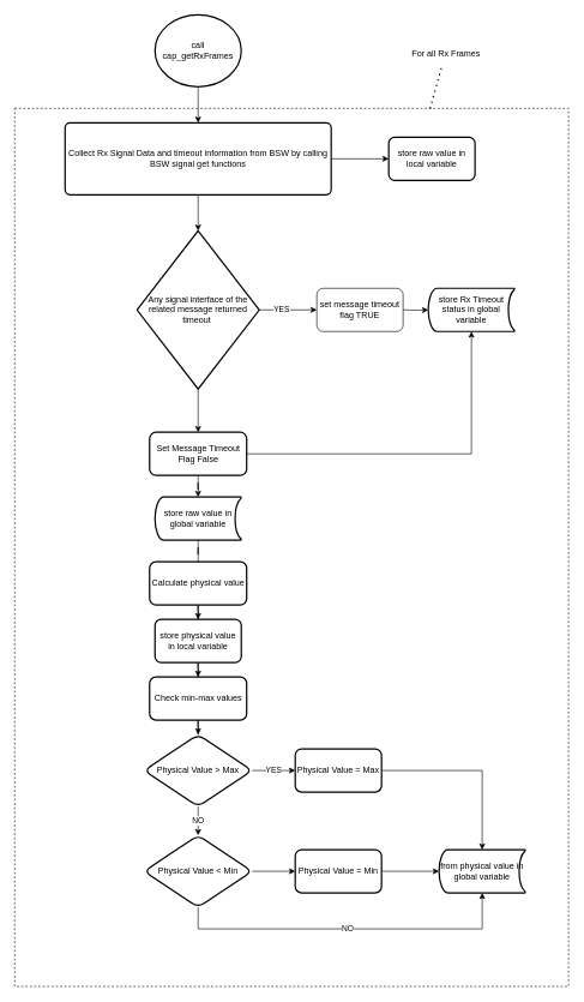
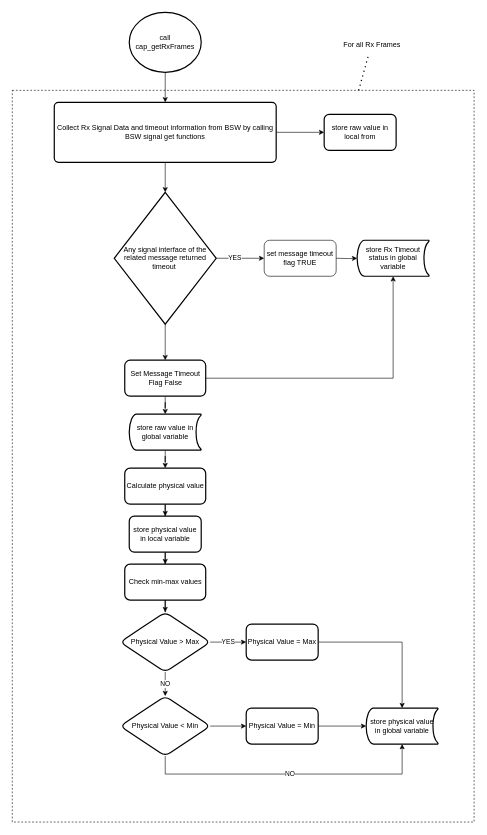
- <mxCell id="20" value="store raw value in local variable" style="whiteSpace=wrap;html=1;rounded=1;arcSize=14;strokeWidth=2;" vertex="1" parent="1"><mxGeometry x="540" y="190" width="120" height="60" as="geometry" /></mxCell>
+ <mxCell id="20" value="store raw value in local from" style="whiteSpace=wrap;html=1;rounded=1;arcSize=14;strokeWidth=2;" vertex="1" parent="1"><mxGeometry x="540" y="190" width="120" height="60" as="geometry" /></mxCell>
- <mxCell id="21" value="" style="edgeStyle=orthogonalEdgeStyle;rounded=0;orthogonalLoop=1;jettySize=auto;html=1;endArrow=none;" edge="1" parent="1" source="22" target="24"><mxGeometry relative="1" as="geometry" /></mxCell>
+ <mxCell id="21" value="" style="edgeStyle=orthogonalEdgeStyle;rounded=0;orthogonalLoop=1;jettySize=auto;html=1;" edge="1" parent="1" source="22" target="24"><mxGeometry relative="1" as="geometry" /></mxCell>
- <mxCell id="37" value="from physical value in global variable" style="strokeWidth=2;html=1;shape=mxgraph.flowchart.stored_data;whiteSpace=wrap;" vertex="1" parent="1"><mxGeometry x="610" y="1180" width="120" height="60" as="geometry" /></mxCell>
+ <mxCell id="37" value="store physical value in global variable" style="strokeWidth=2;html=1;shape=mxgraph.flowchart.stored_data;whiteSpace=wrap;" vertex="1" parent="1"><mxGeometry x="610" y="1180" width="120" height="60" as="geometry" /></mxCell>
